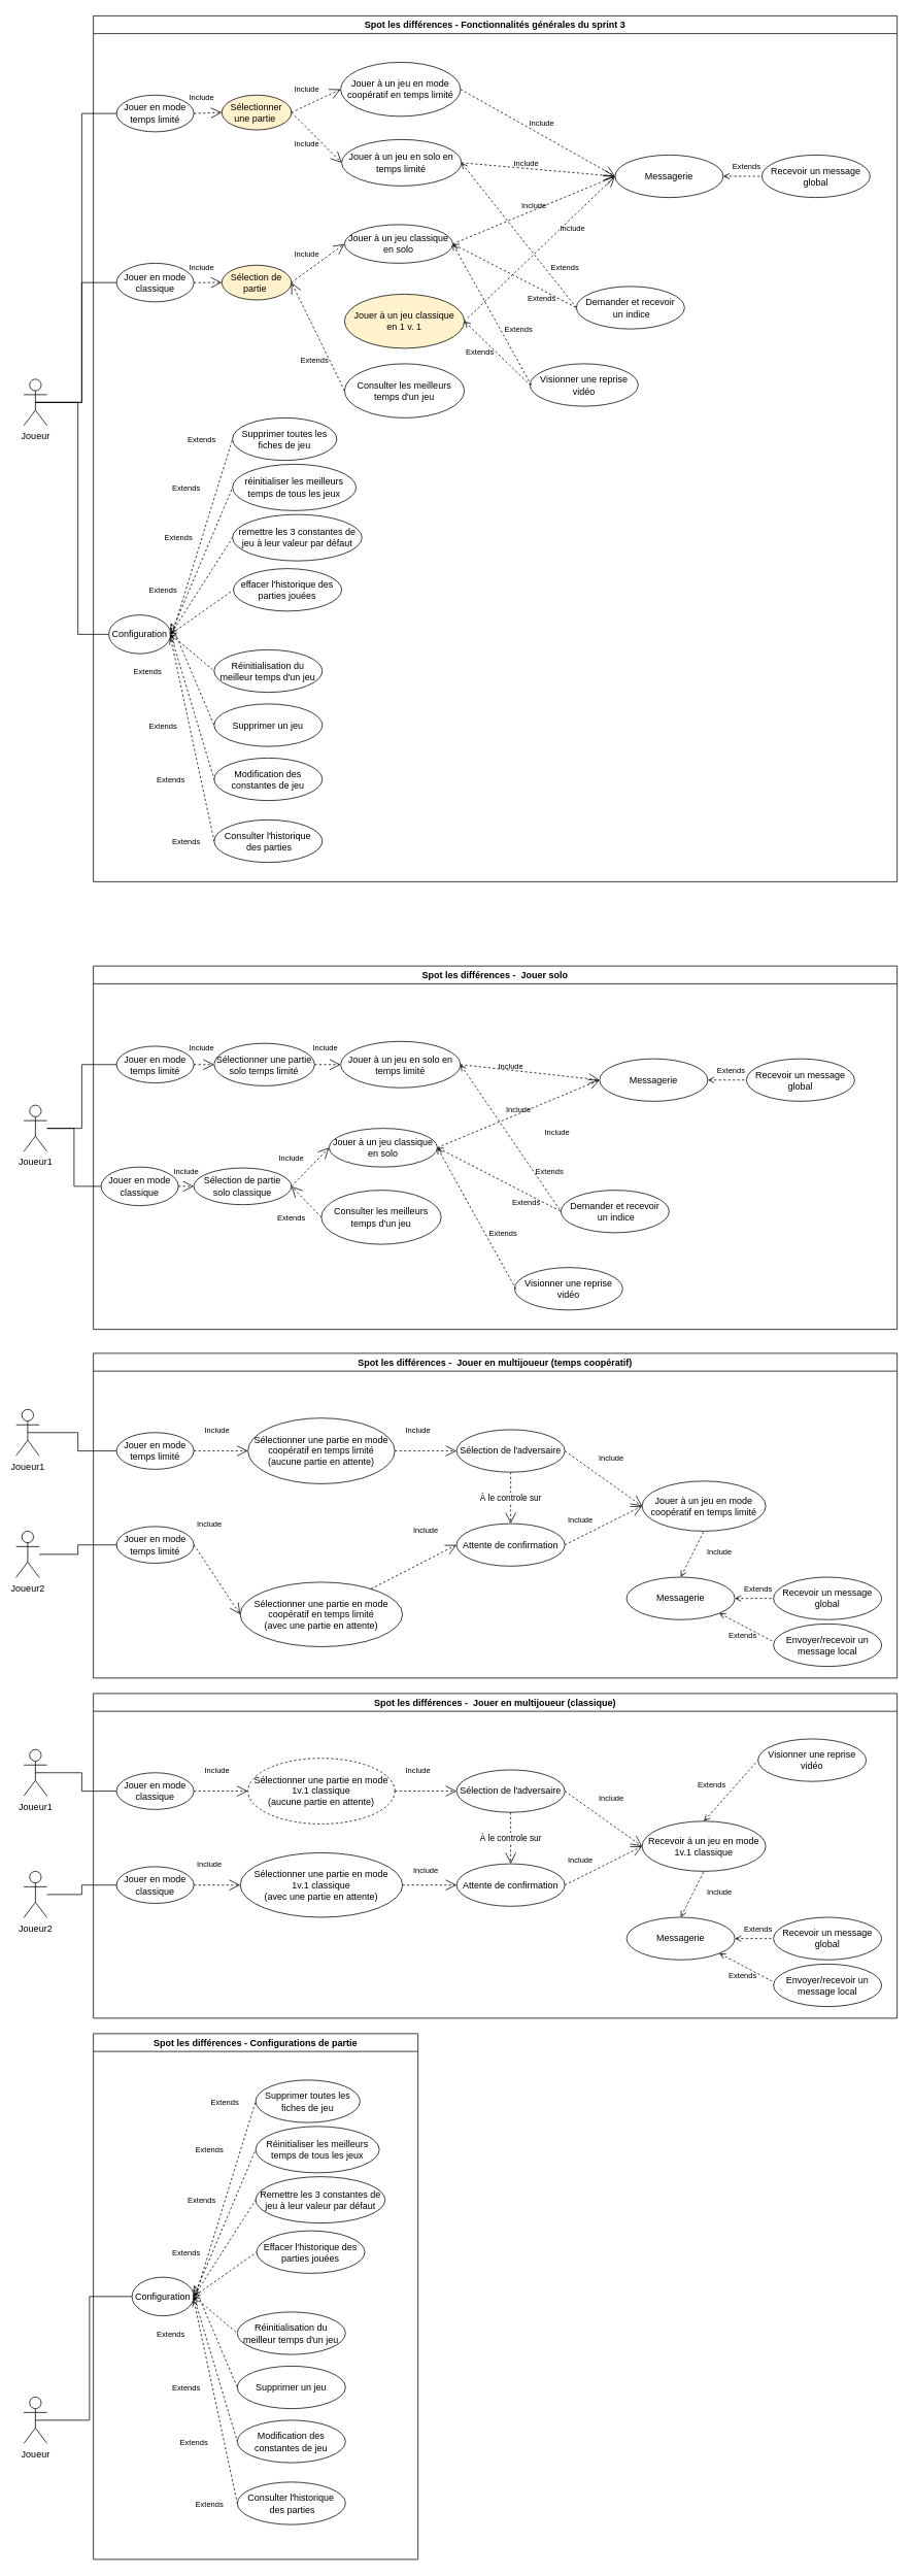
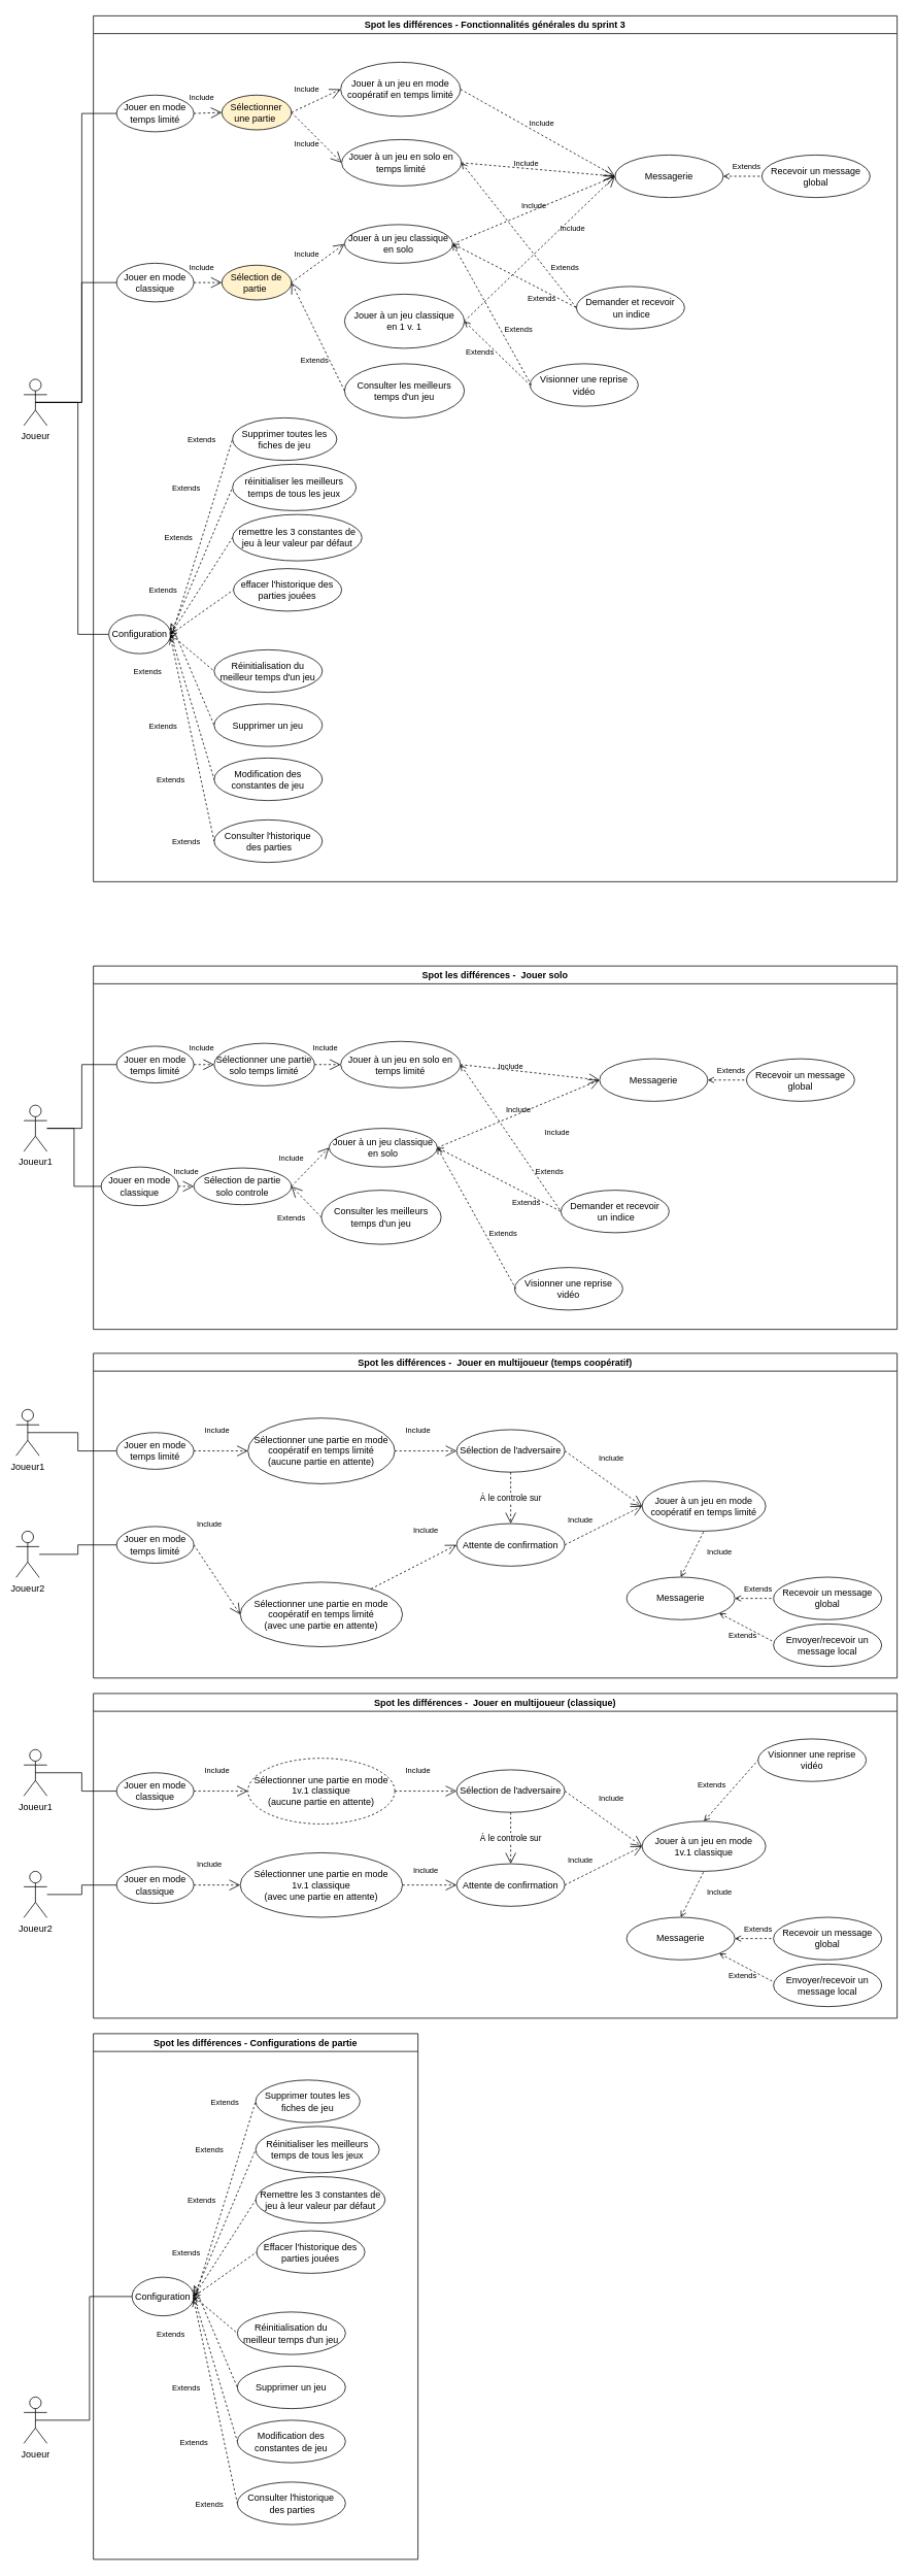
- <mxCell id="27" value="Jouer à un jeu classique &lt;br&gt;en 1 v. 1" style="ellipse;whiteSpace=wrap;html=1;fillColor=#fff2cc;" parent="6" vertex="1"><mxGeometry x="325" y="360" width="155" height="70" as="geometry" /></mxCell>
+ <mxCell id="27" value="Jouer à un jeu classique &lt;br&gt;en 1 v. 1" style="ellipse;whiteSpace=wrap;html=1;" parent="6" vertex="1"><mxGeometry x="325" y="360" width="155" height="70" as="geometry" /></mxCell>
- <mxCell id="118" value="Sélection de partie solo classique" style="ellipse;whiteSpace=wrap;html=1;" vertex="1" parent="112"><mxGeometry x="130" y="261.25" width="126.25" height="47.5" as="geometry" /></mxCell>
+ <mxCell id="118" value="Sélection de partie solo controle" style="ellipse;whiteSpace=wrap;html=1;" vertex="1" parent="112"><mxGeometry x="130" y="261.25" width="126.25" height="47.5" as="geometry" /></mxCell>
- <mxCell id="160" value="Recevoir à un jeu en mode&lt;br&gt;1v.1 classique" style="ellipse;whiteSpace=wrap;html=1;" vertex="1" parent="149"><mxGeometry x="710" y="165.25" width="160" height="64.75" as="geometry" /></mxCell>
+ <mxCell id="160" value="Jouer à un jeu en mode&lt;br&gt;1v.1 classique" style="ellipse;whiteSpace=wrap;html=1;" vertex="1" parent="149"><mxGeometry x="710" y="165.25" width="160" height="64.75" as="geometry" /></mxCell>
